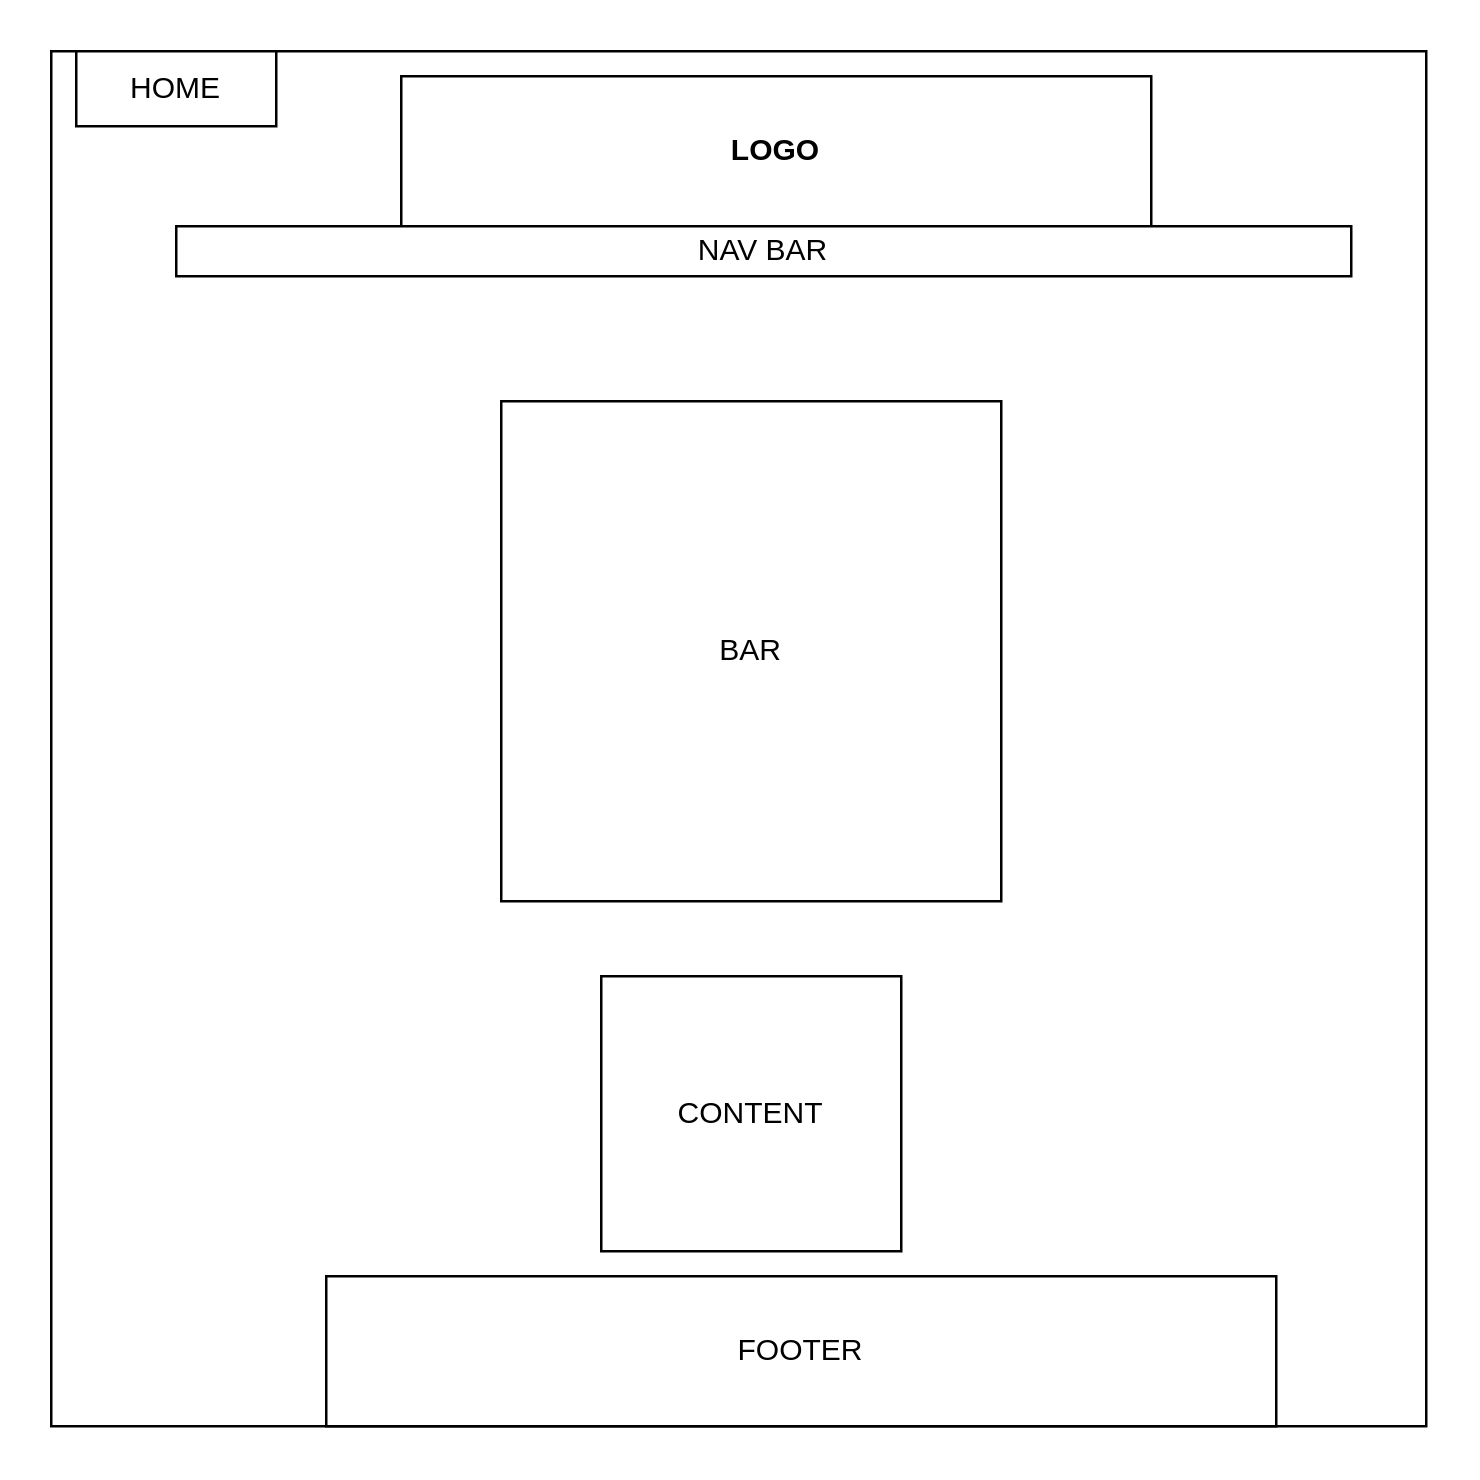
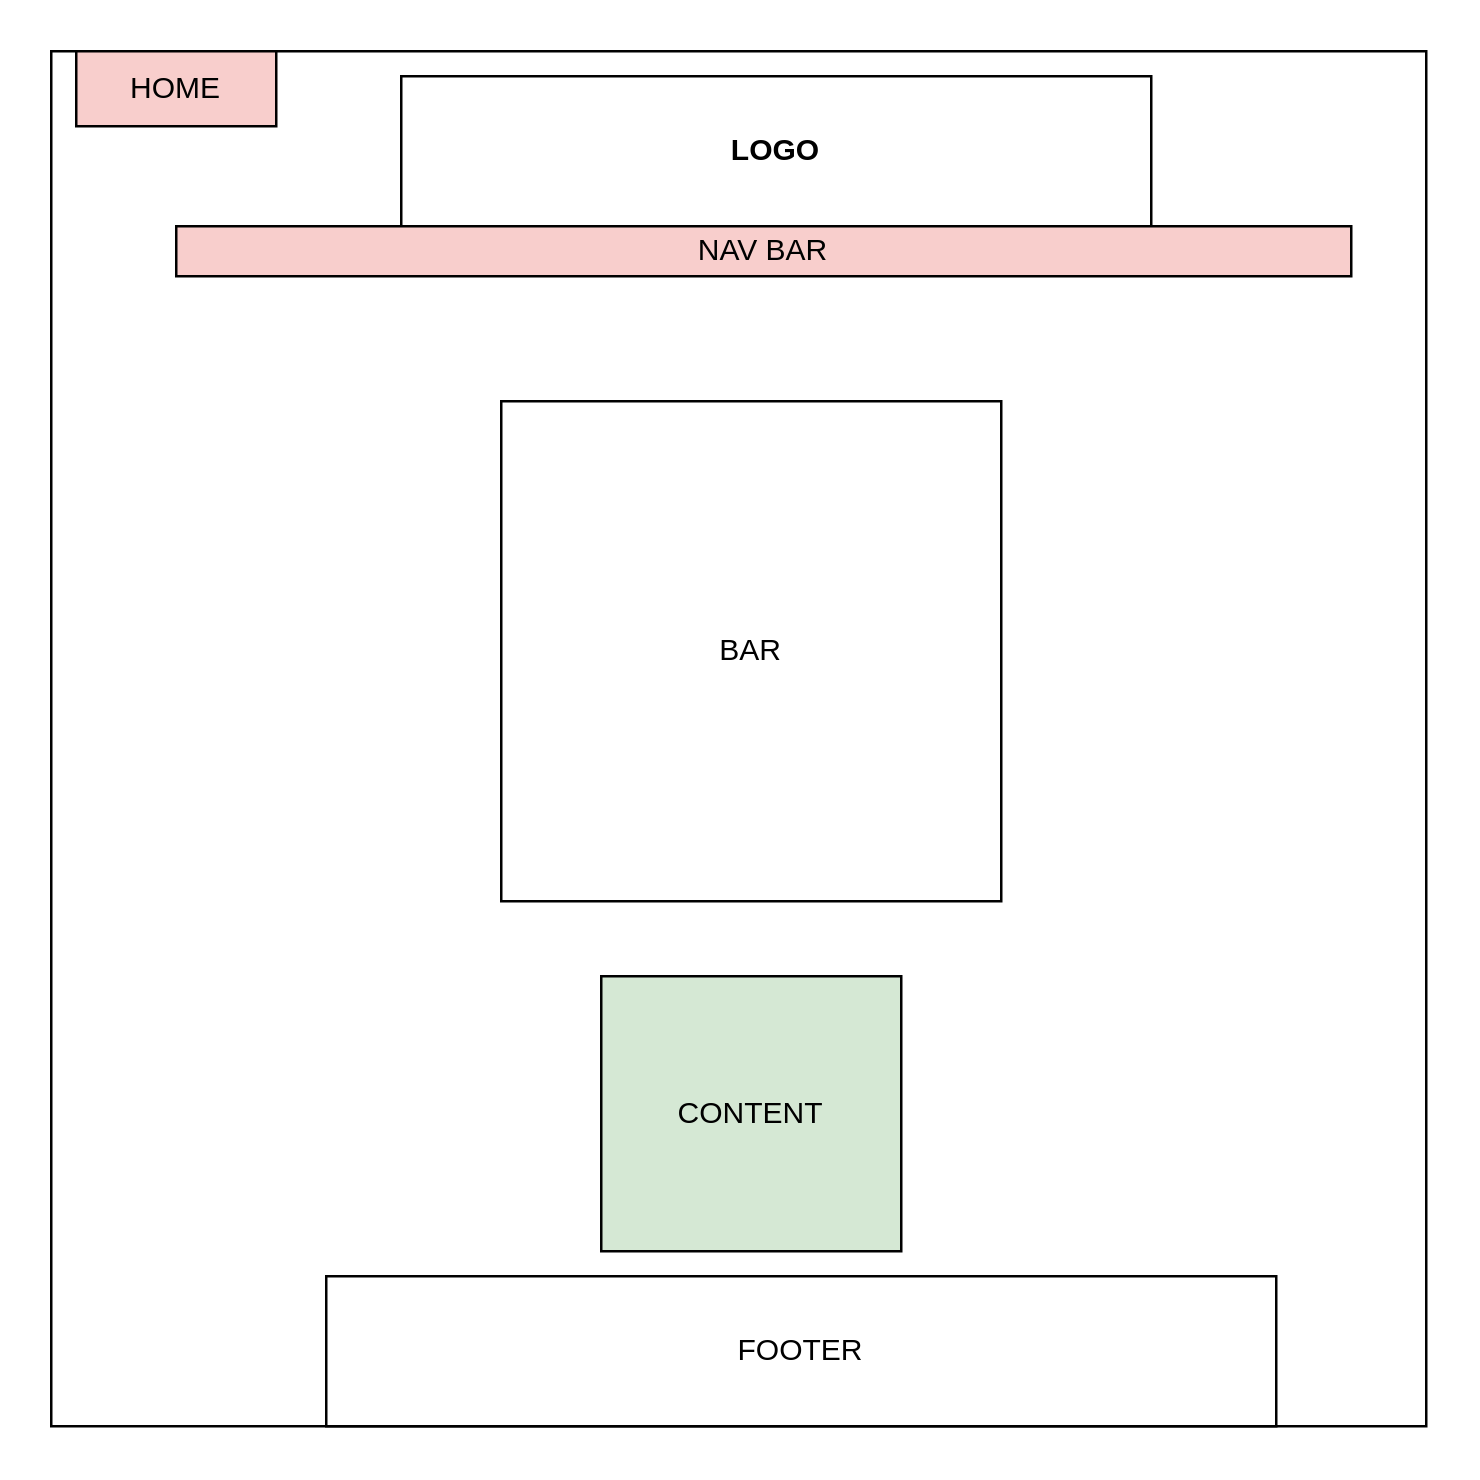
- <mxCell id="8" value="HOME" style="rounded=0;whiteSpace=wrap;html=1;" vertex="1" parent="1"><mxGeometry x="30" y="20" width="80" height="30" as="geometry" /></mxCell>
+ <mxCell id="8" value="HOME" style="rounded=0;whiteSpace=wrap;html=1;fillColor=#f8cecc;" vertex="1" parent="1"><mxGeometry x="30" y="20" width="80" height="30" as="geometry" /></mxCell>
- <mxCell id="4" value="NAV BAR" style="rounded=0;whiteSpace=wrap;html=1;" vertex="1" parent="1"><mxGeometry x="70" y="90" width="470" height="20" as="geometry" /></mxCell>
+ <mxCell id="4" value="NAV BAR" style="rounded=0;whiteSpace=wrap;html=1;fillColor=#f8cecc;" vertex="1" parent="1"><mxGeometry x="70" y="90" width="470" height="20" as="geometry" /></mxCell>
- <mxCell id="6" value="CONTENT" style="rounded=0;whiteSpace=wrap;html=1;" vertex="1" parent="1"><mxGeometry x="240" y="390" width="120" height="110" as="geometry" /></mxCell>
+ <mxCell id="6" value="CONTENT" style="rounded=0;whiteSpace=wrap;html=1;fillColor=#d5e8d4;" vertex="1" parent="1"><mxGeometry x="240" y="390" width="120" height="110" as="geometry" /></mxCell>
